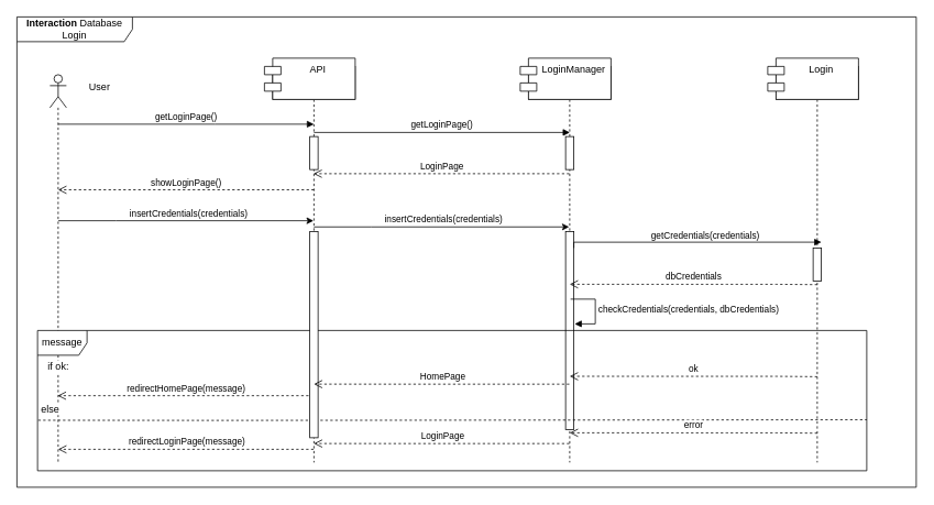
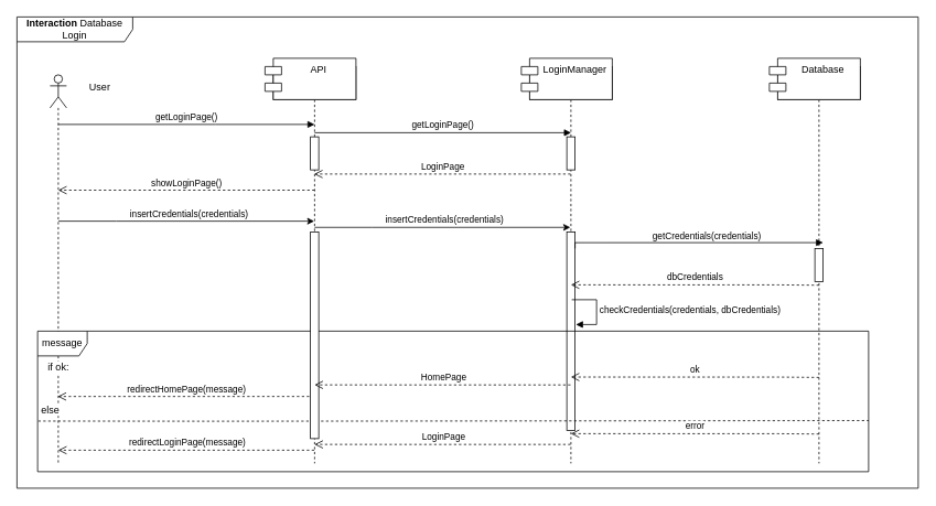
- <mxCell id="31" value="Login" style="shape=module;align=left;spacingLeft=20;align=center;verticalAlign=top;whiteSpace=wrap;html=1;" vertex="1" parent="1"><mxGeometry x="930" y="70" width="110" height="50" as="geometry" /></mxCell>
+ <mxCell id="31" value="Database" style="shape=module;align=left;spacingLeft=20;align=center;verticalAlign=top;whiteSpace=wrap;html=1;" vertex="1" parent="1"><mxGeometry x="930" y="70" width="110" height="50" as="geometry" /></mxCell>
